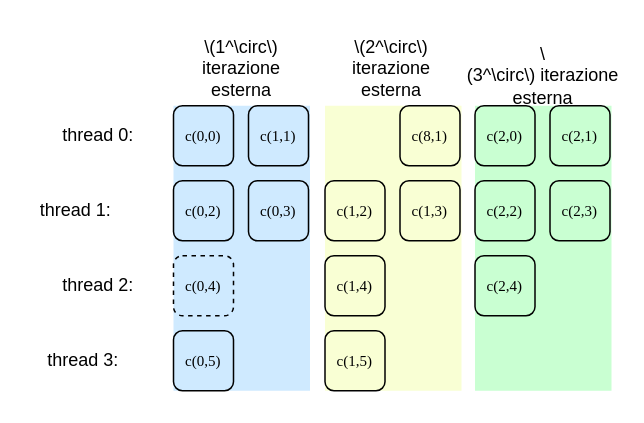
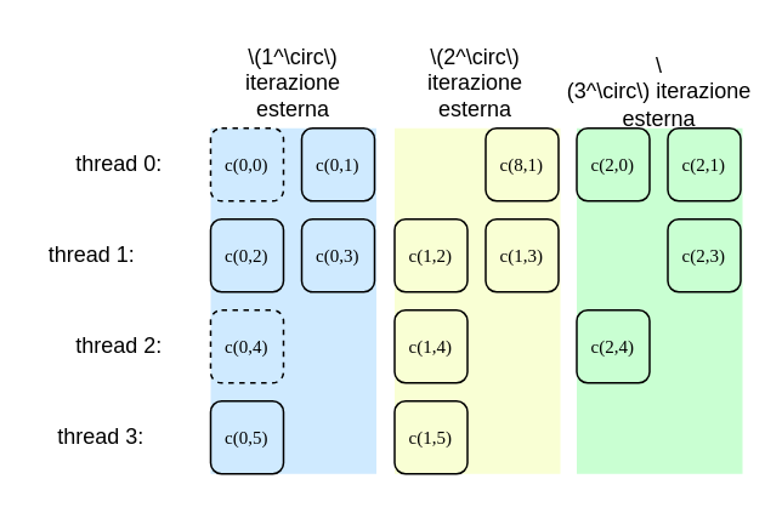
- <mxCell id="9" value="c(0,0)" style="rounded=1;whiteSpace=wrap;html=1;fillColor=none;fontFamily=Lucida Console;fontSize=10;" vertex="1" parent="1"><mxGeometry x="115" y="70" width="40" height="40" as="geometry" /></mxCell>
+ <mxCell id="9" value="c(0,0)" style="rounded=1;whiteSpace=wrap;html=1;fillColor=none;fontFamily=Lucida Console;fontSize=10;dashed=1;" vertex="1" parent="1"><mxGeometry x="115" y="70" width="40" height="40" as="geometry" /></mxCell>
- <mxCell id="10" value="&lt;span style=&quot;font-family: &amp;quot;Lucida Console&amp;quot;; font-size: 10px;&quot;&gt;c(1,1)&lt;/span&gt;" style="rounded=1;whiteSpace=wrap;html=1;fillColor=none;" vertex="1" parent="1"><mxGeometry x="165" y="70" width="40" height="40" as="geometry" /></mxCell>
+ <mxCell id="10" value="&lt;span style=&quot;font-family: &amp;quot;Lucida Console&amp;quot;; font-size: 10px;&quot;&gt;c(0,1)&lt;/span&gt;" style="rounded=1;whiteSpace=wrap;html=1;fillColor=none;" vertex="1" parent="1"><mxGeometry x="165" y="70" width="40" height="40" as="geometry" /></mxCell>
- <mxCell id="22" value="c(2,2)" style="rounded=1;whiteSpace=wrap;html=1;fillColor=none;fontFamily=Lucida Console;fontSize=10;" vertex="1" parent="1"><mxGeometry x="316" y="120" width="40" height="40" as="geometry" /></mxCell>
